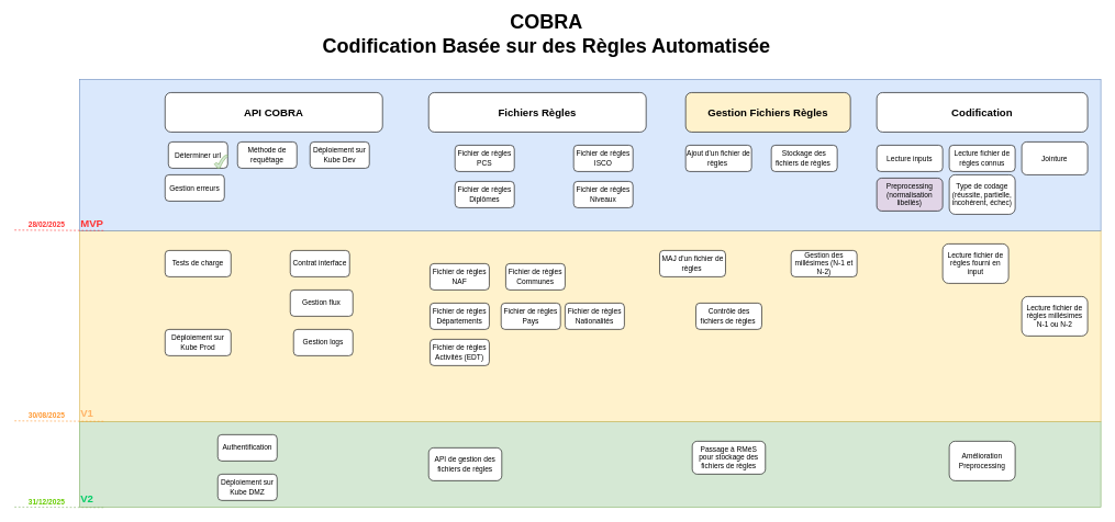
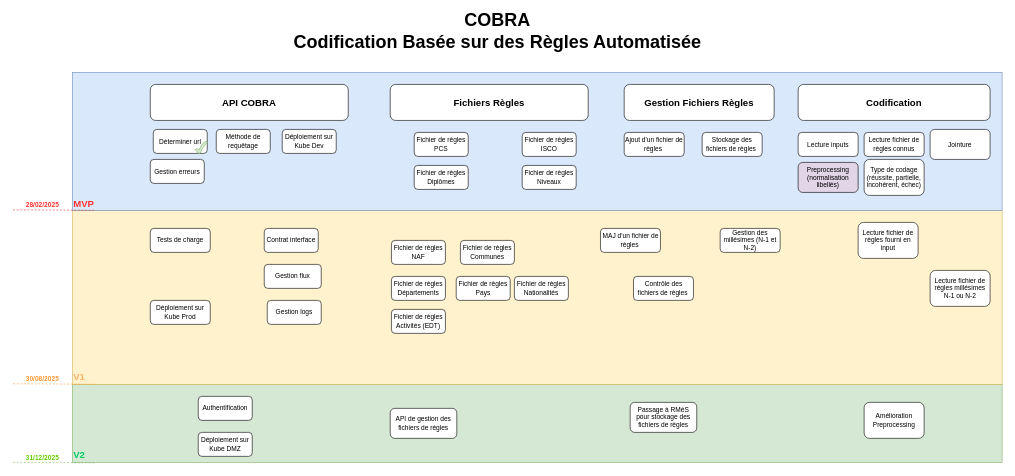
- <mxCell id="47" value="Gestion Fichiers Règles" style="rounded=1;whiteSpace=wrap;html=1;fontSize=16;fontStyle=1;fillColor=#fff2cc;" parent="1" vertex="1"><mxGeometry x="1040" y="140" width="250" height="60" as="geometry" /></mxCell>
+ <mxCell id="47" value="Gestion Fichiers Règles" style="rounded=1;whiteSpace=wrap;html=1;fontSize=16;fontStyle=1" parent="1" vertex="1"><mxGeometry x="1040" y="140" width="250" height="60" as="geometry" /></mxCell>
